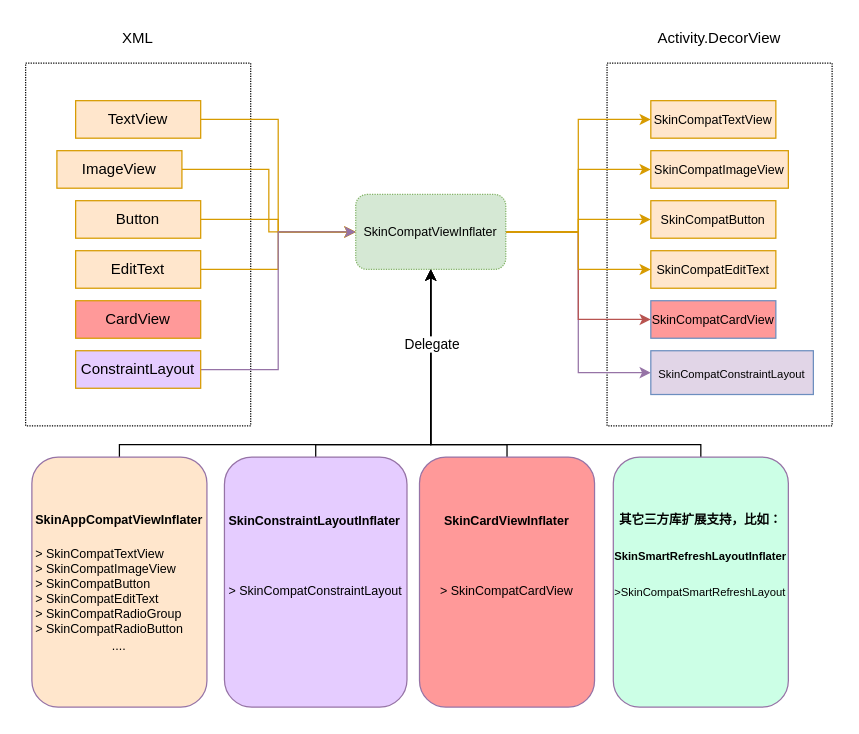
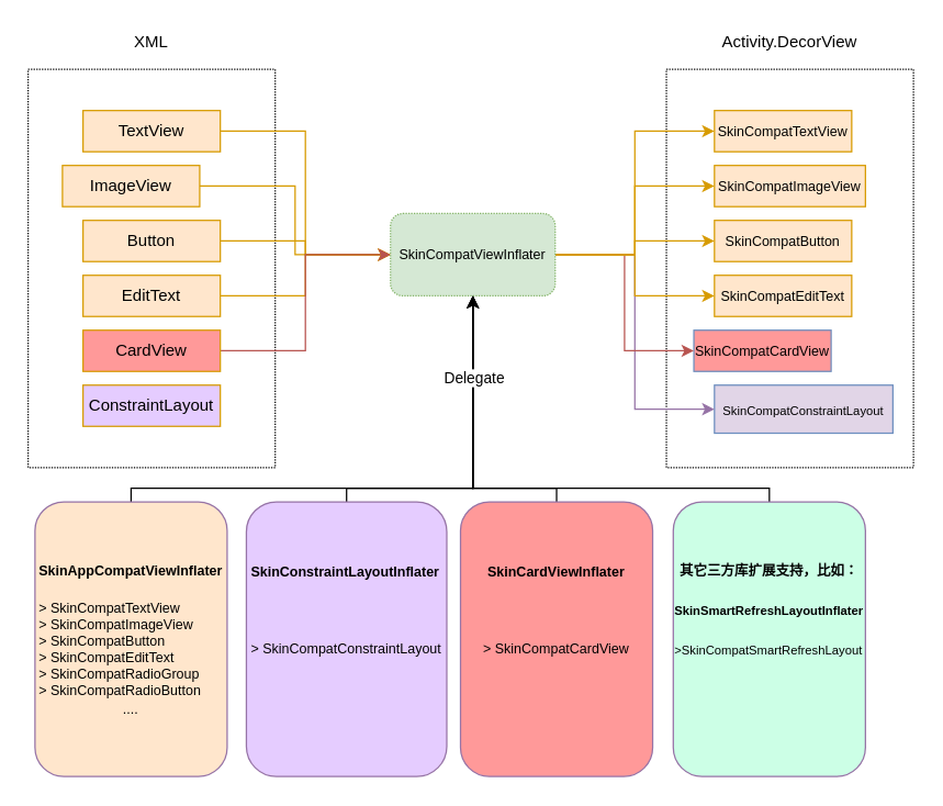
+ <mxCell id="12" style="edgeStyle=orthogonalEdgeStyle;rounded=0;orthogonalLoop=1;jettySize=auto;html=1;exitX=1;exitY=0.5;exitDx=0;exitDy=0;entryX=0;entryY=0.5;entryDx=0;entryDy=0;strokeColor=#b85450;fillColor=#f8cecc;" edge="1" parent="1" source="13" target="30"><mxGeometry relative="1" as="geometry" /></mxCell>
- <mxCell id="21" value="&lt;font style=&quot;font-size: 10px&quot;&gt;SkinCompatCardView&lt;/font&gt;" style="rounded=0;whiteSpace=wrap;html=1;strokeColor=#6c8ebf;fillColor=#FF9999;" vertex="1" parent="1"><mxGeometry x="520" y="240" width="100" height="30" as="geometry" /></mxCell>
+ <mxCell id="21" value="&lt;font style=&quot;font-size: 10px&quot;&gt;SkinCompatCardView&lt;/font&gt;" style="rounded=0;whiteSpace=wrap;html=1;strokeColor=#6c8ebf;fillColor=#FF9999;" vertex="1" parent="1"><mxGeometry x="505" y="240" width="100" height="30" as="geometry" /></mxCell>
- <mxCell id="14" style="edgeStyle=orthogonalEdgeStyle;rounded=0;orthogonalLoop=1;jettySize=auto;html=1;exitX=1;exitY=0.5;exitDx=0;exitDy=0;entryX=0;entryY=0.5;entryDx=0;entryDy=0;strokeColor=#9673a6;fillColor=#e1d5e7;" edge="1" parent="1" source="15" target="30"><mxGeometry relative="1" as="geometry" /></mxCell>
